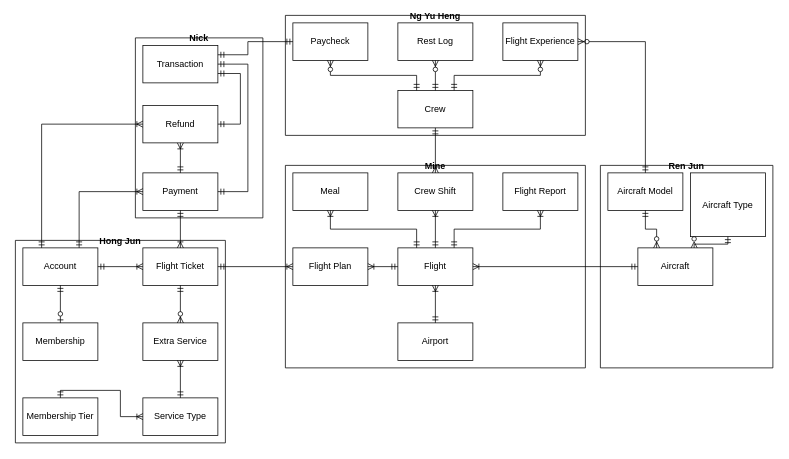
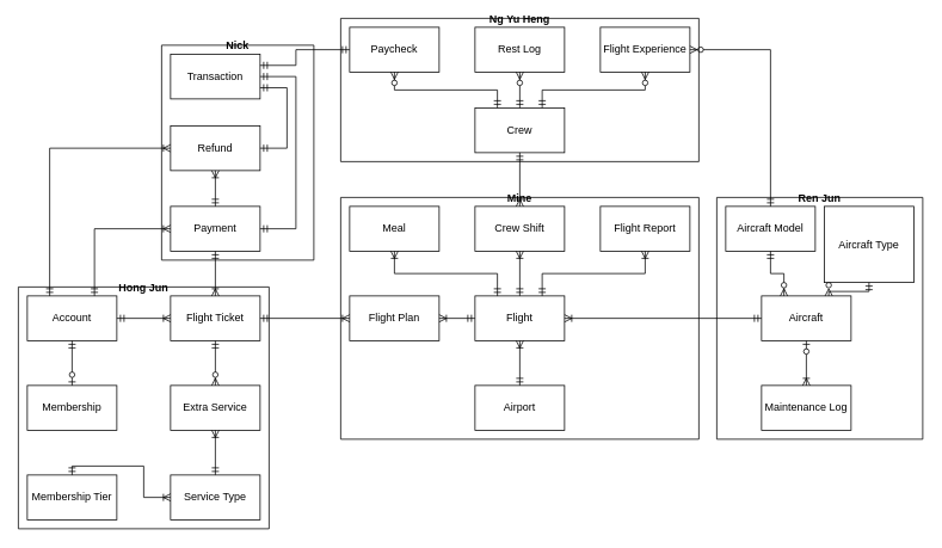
+ <mxCell id="8" value="" style="edgeStyle=orthogonalEdgeStyle;fontSize=12;html=1;endArrow=ERoneToMany;startArrow=ERzeroToOne;rounded=0;entryX=0.5;entryY=0;entryDx=0;entryDy=0;exitX=0.5;exitY=1;exitDx=0;exitDy=0;" parent="1" source="2" target="6" edge="1"><mxGeometry width="100" height="100" relative="1" as="geometry"><mxPoint x="740" y="400" as="sourcePoint" /><mxPoint x="880" y="430" as="targetPoint" /></mxGeometry></mxCell>
+ <mxCell id="6" value="Maintenance Log" style="html=1;dashed=0;whiteSpace=wrap;" parent="1" vertex="1"><mxGeometry x="850" y="430" width="100" height="50" as="geometry" /></mxCell>
